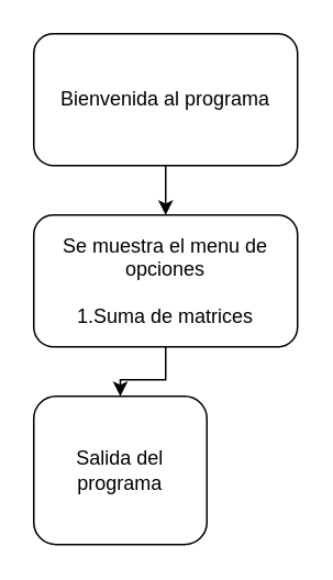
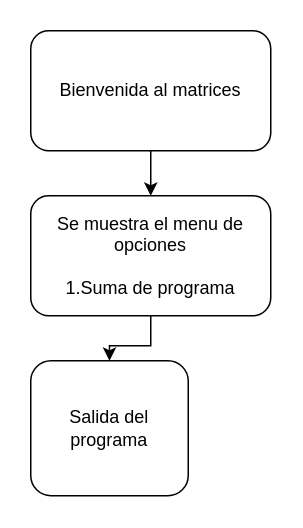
- <mxCell id="3" value="Bienvenida al programa" style="rounded=1;whiteSpace=wrap;html=1;" vertex="1" parent="1"><mxGeometry x="20" y="20" width="160" height="80" as="geometry" /></mxCell>
+ <mxCell id="3" value="Bienvenida al matrices" style="rounded=1;whiteSpace=wrap;html=1;" vertex="1" parent="1"><mxGeometry x="20" y="20" width="160" height="80" as="geometry" /></mxCell>
- <mxCell id="5" value="Se muestra el menu de opciones&lt;div&gt;&lt;br&gt;&lt;/div&gt;&lt;div&gt;1.Suma de matrices&lt;/div&gt;" style="rounded=1;whiteSpace=wrap;html=1;" vertex="1" parent="1"><mxGeometry x="20" y="130" width="160" height="80" as="geometry" /></mxCell>
+ <mxCell id="5" value="Se muestra el menu de opciones&lt;div&gt;&lt;br&gt;&lt;/div&gt;&lt;div&gt;1.Suma de programa&lt;/div&gt;" style="rounded=1;whiteSpace=wrap;html=1;" vertex="1" parent="1"><mxGeometry x="20" y="130" width="160" height="80" as="geometry" /></mxCell>
